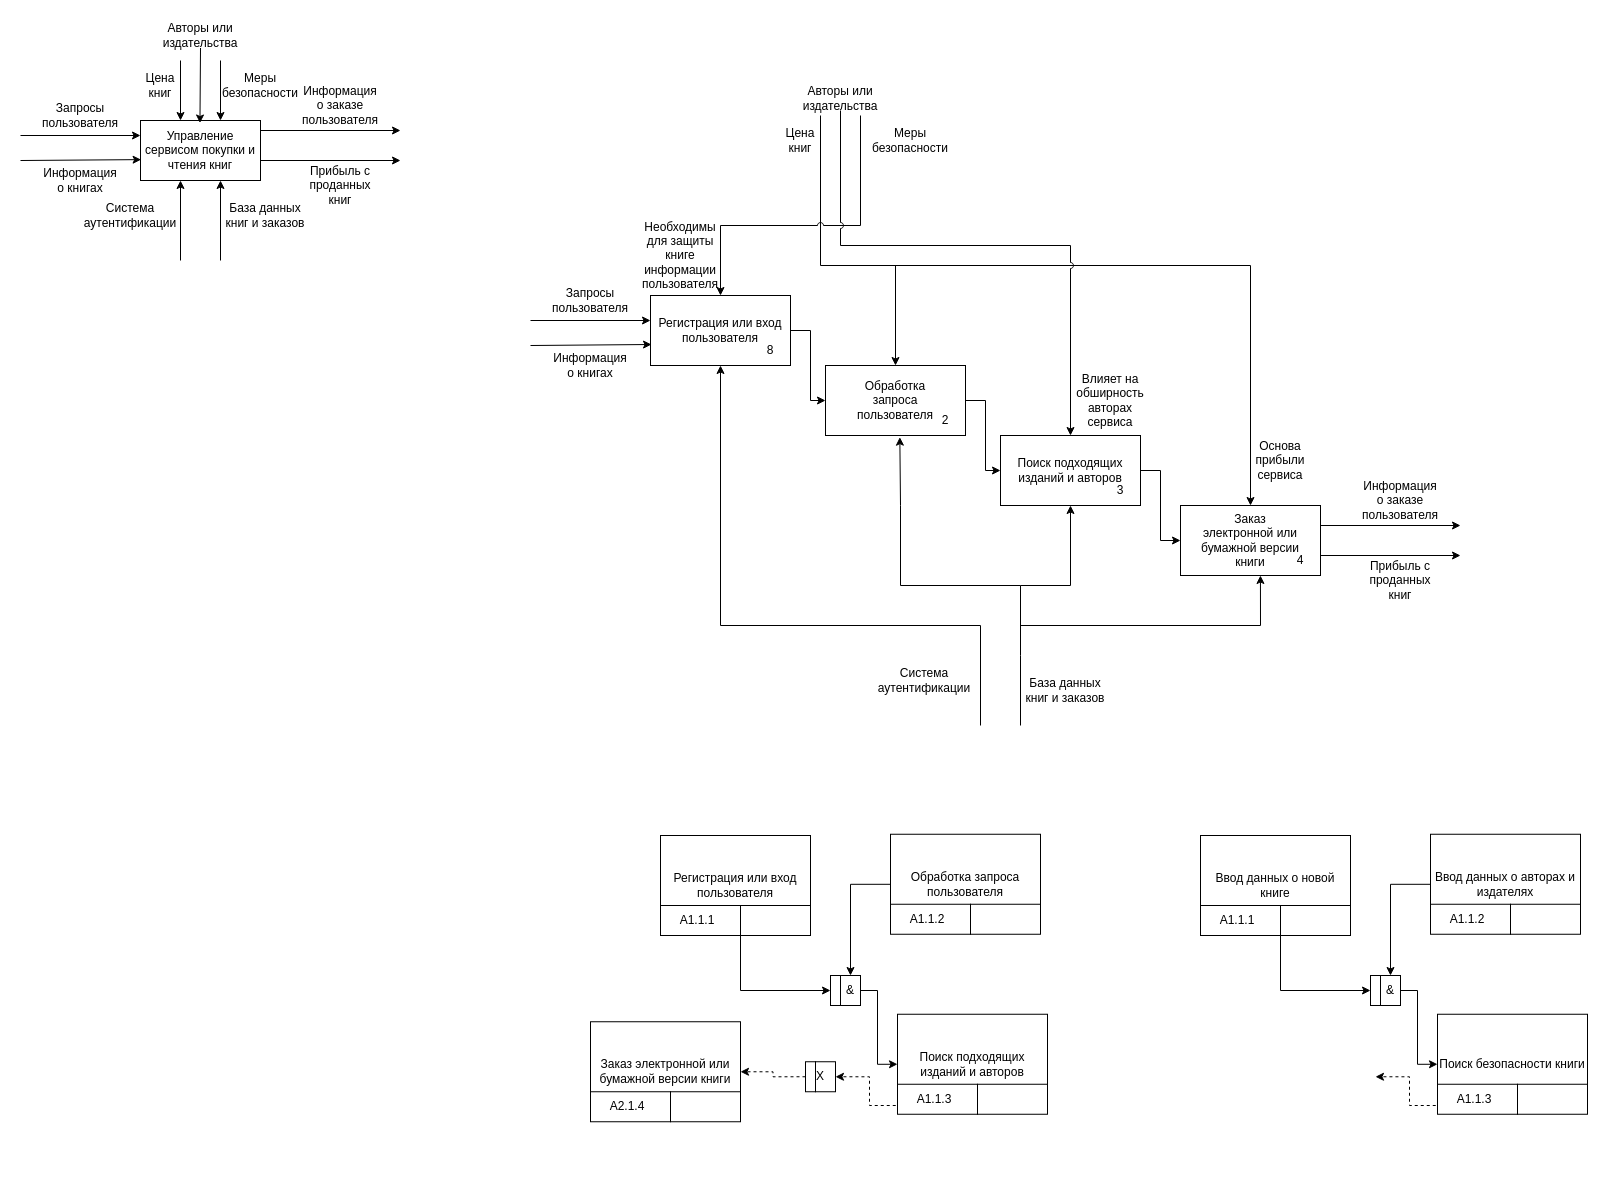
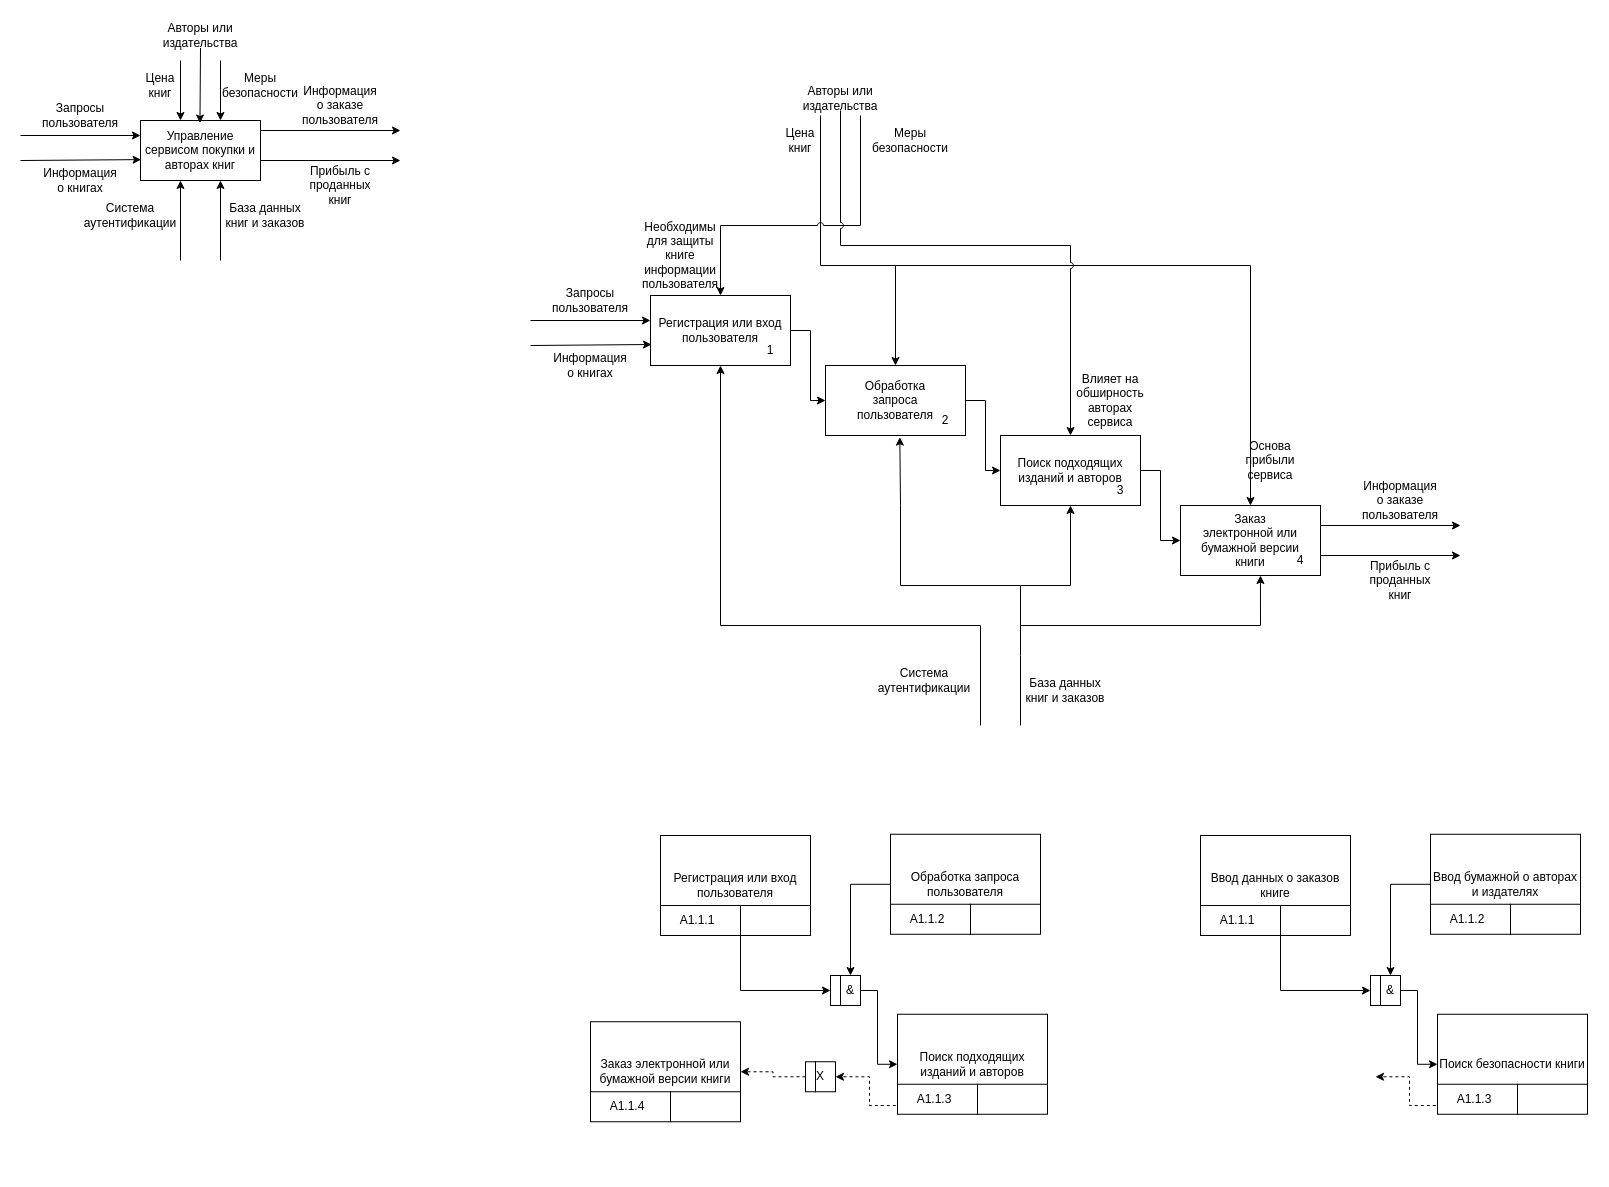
- <mxCell id="2" value="Управление сервисом покупки и чтения книг" style="rounded=0;whiteSpace=wrap;html=1;" parent="1" vertex="1"><mxGeometry x="140" y="120" width="120" height="60" as="geometry" /></mxCell>
+ <mxCell id="2" value="Управление сервисом покупки и авторах книг" style="rounded=0;whiteSpace=wrap;html=1;" parent="1" vertex="1"><mxGeometry x="140" y="120" width="120" height="60" as="geometry" /></mxCell>
- <mxCell id="32" value="8" style="text;html=1;strokeColor=none;fillColor=none;align=center;verticalAlign=middle;whiteSpace=wrap;rounded=0;" parent="1" vertex="1"><mxGeometry x="740" y="335" width="60" height="30" as="geometry" /></mxCell>
+ <mxCell id="32" value="1" style="text;html=1;strokeColor=none;fillColor=none;align=center;verticalAlign=middle;whiteSpace=wrap;rounded=0;" parent="1" vertex="1"><mxGeometry x="740" y="335" width="60" height="30" as="geometry" /></mxCell>
- <mxCell id="52" value="Основа прибыли сервиса" style="text;html=1;strokeColor=none;fillColor=none;align=center;verticalAlign=middle;whiteSpace=wrap;rounded=0;" parent="1" vertex="1"><mxGeometry x="1250" y="445" width="60" height="30" as="geometry" /></mxCell>
+ <mxCell id="52" value="Основа прибыли сервиса" style="text;html=1;strokeColor=none;fillColor=none;align=center;verticalAlign=middle;whiteSpace=wrap;rounded=0;" parent="1" vertex="1"><mxGeometry x="1240" y="445" width="60" height="30" as="geometry" /></mxCell>
- <mxCell id="97" value="Ввод данных о авторах и издателях" style="rounded=0;whiteSpace=wrap;html=1;" parent="1" vertex="1"><mxGeometry x="1430" y="833.75" width="150" height="100" as="geometry" /></mxCell>
+ <mxCell id="97" value="Ввод бумажной о авторах и издателях" style="rounded=0;whiteSpace=wrap;html=1;" parent="1" vertex="1"><mxGeometry x="1430" y="833.75" width="150" height="100" as="geometry" /></mxCell>
- <mxCell id="87" value="Ввод данных о новой книге" style="rounded=0;whiteSpace=wrap;html=1;" parent="1" vertex="1"><mxGeometry x="1200" y="835" width="150" height="100" as="geometry" /></mxCell>
+ <mxCell id="87" value="Ввод данных о заказов книге" style="rounded=0;whiteSpace=wrap;html=1;" parent="1" vertex="1"><mxGeometry x="1200" y="835" width="150" height="100" as="geometry" /></mxCell>
- <mxCell id="72" value="А2.1.4" style="text;html=1;strokeColor=none;fillColor=none;align=center;verticalAlign=middle;whiteSpace=wrap;rounded=0;" parent="1" vertex="1"><mxGeometry x="597" y="1091.25" width="60" height="30" as="geometry" /></mxCell>
+ <mxCell id="72" value="А1.1.4" style="text;html=1;strokeColor=none;fillColor=none;align=center;verticalAlign=middle;whiteSpace=wrap;rounded=0;" parent="1" vertex="1"><mxGeometry x="597" y="1091.25" width="60" height="30" as="geometry" /></mxCell>
